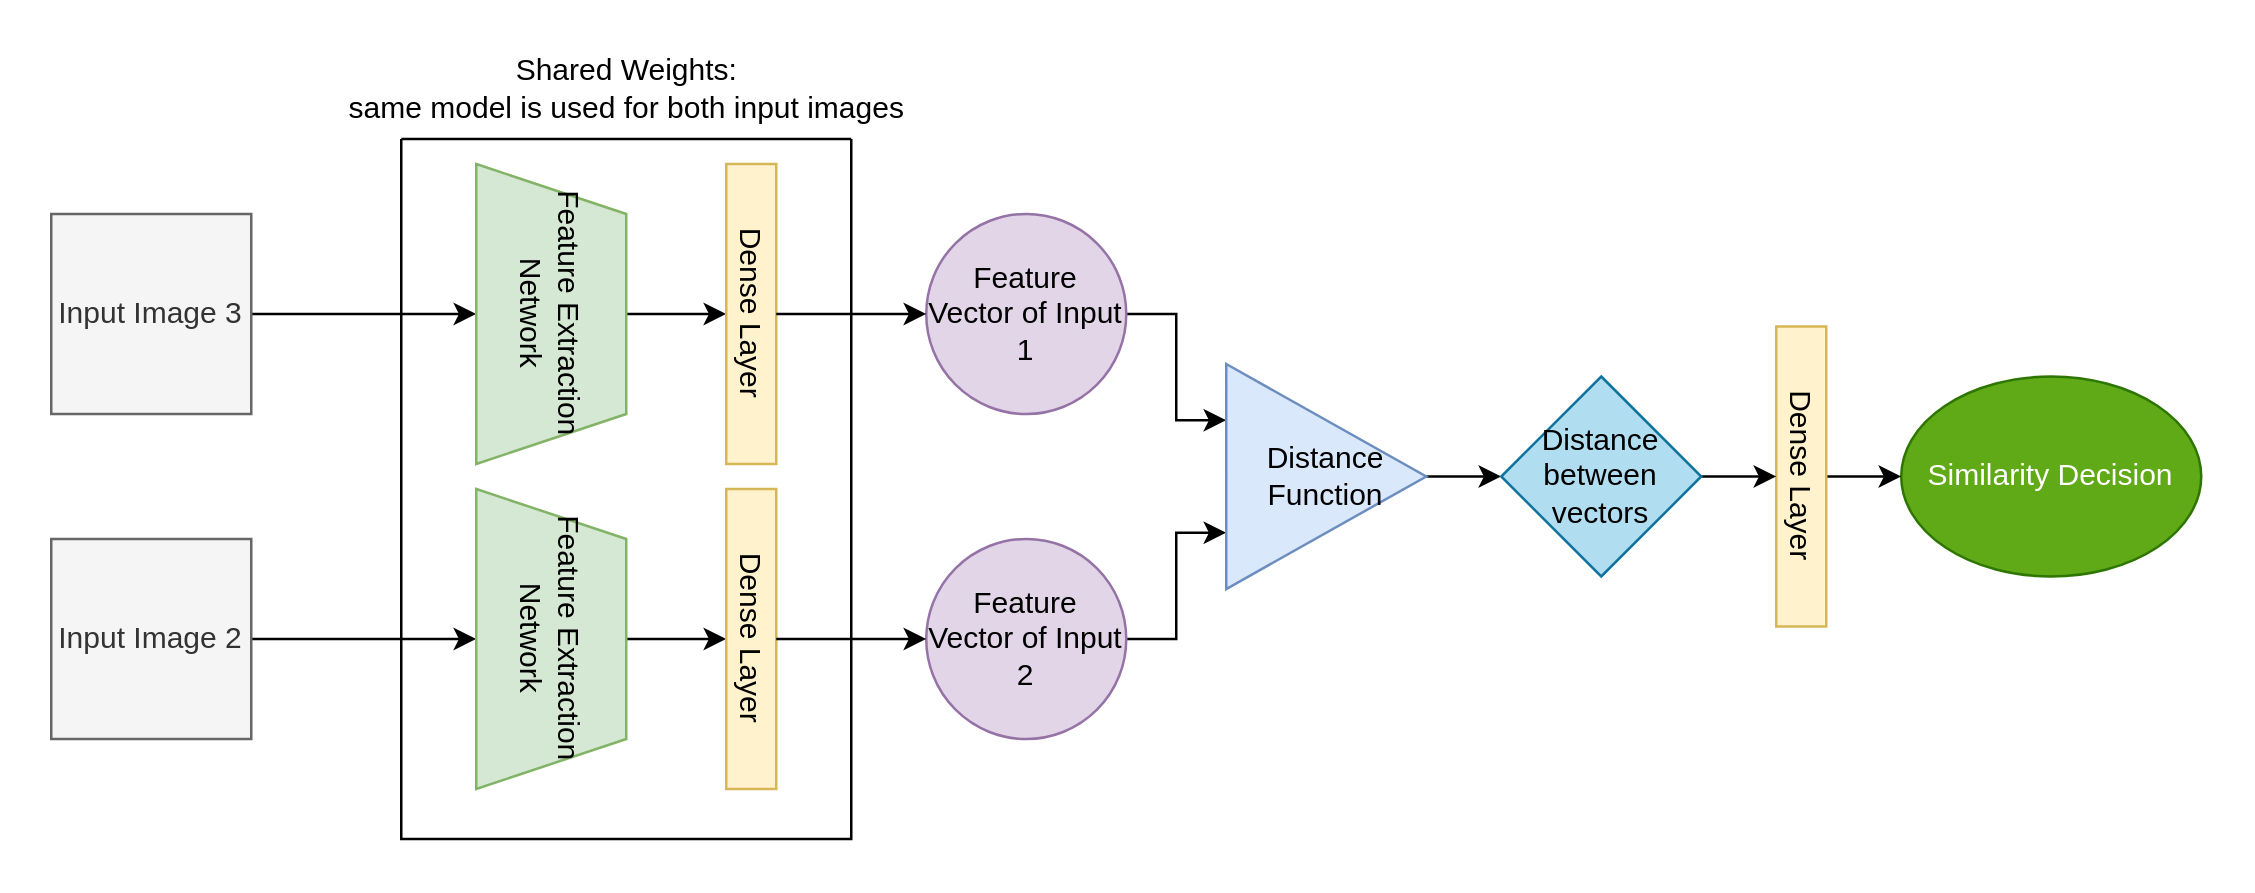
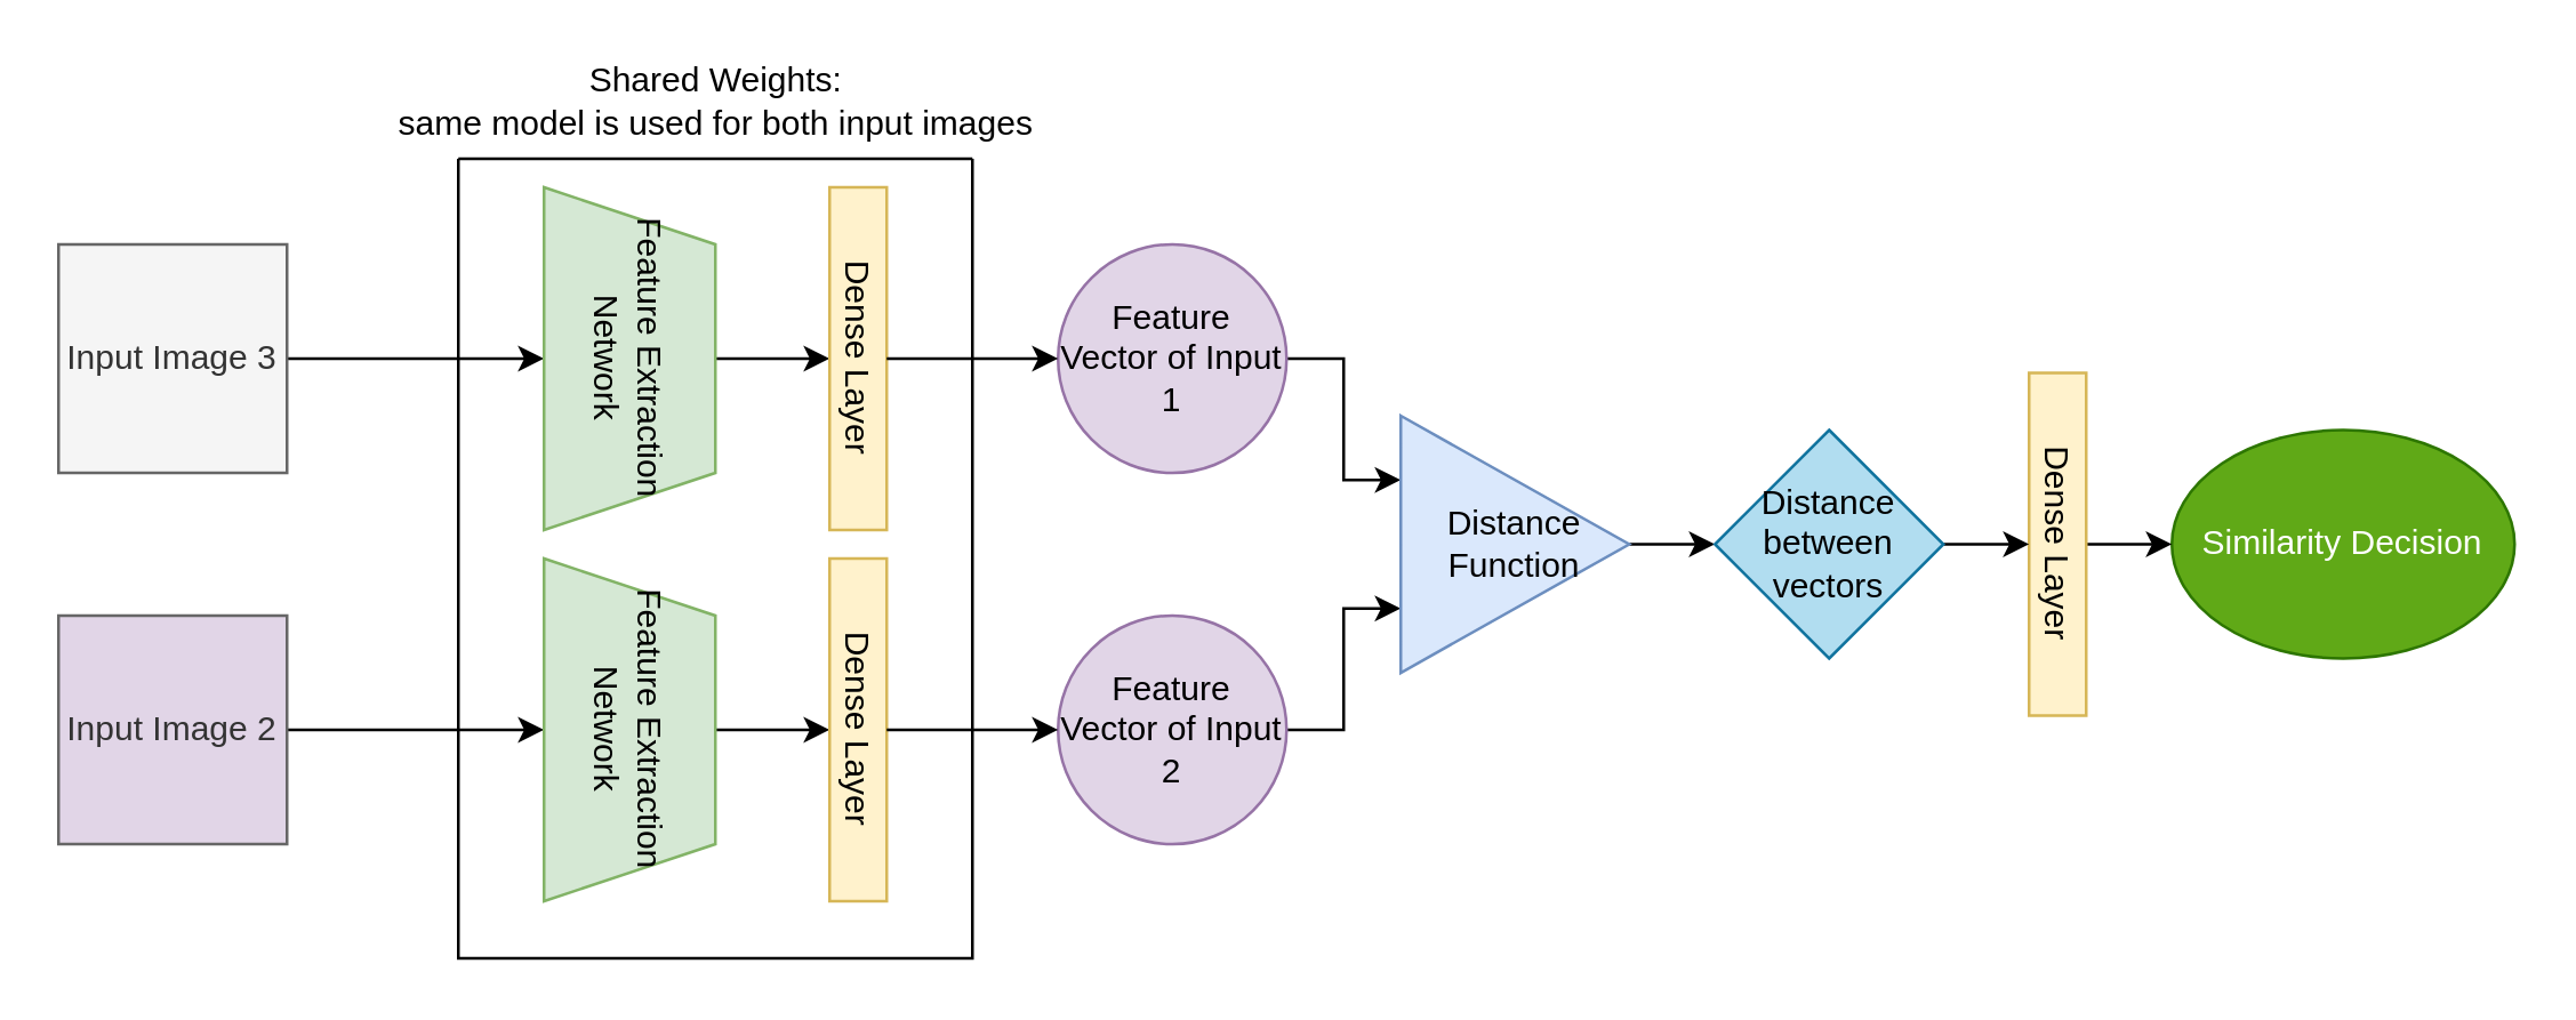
- <mxCell id="5" value="Input Image 2" style="whiteSpace=wrap;html=1;aspect=fixed;fillColor=#f5f5f5;fontColor=#333333;strokeColor=#666666;" vertex="1" parent="1"><mxGeometry x="20" y="215" width="80" height="80" as="geometry" /></mxCell>
+ <mxCell id="5" value="Input Image 2" style="whiteSpace=wrap;html=1;aspect=fixed;fillColor=#e1d5e7;fontColor=#333333;strokeColor=#666666;" vertex="1" parent="1"><mxGeometry x="20" y="215" width="80" height="80" as="geometry" /></mxCell>
